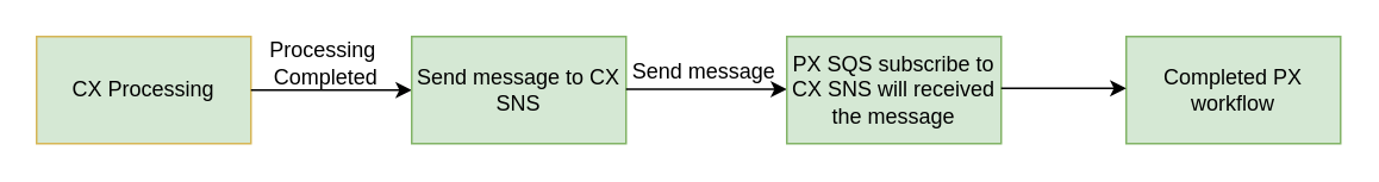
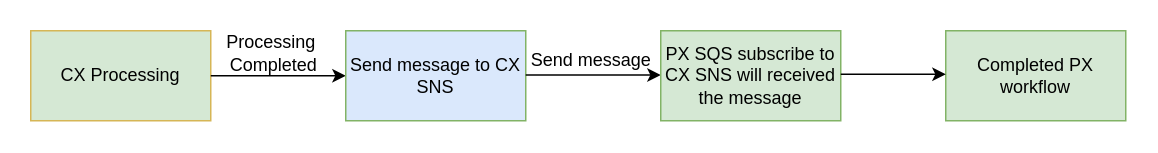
- <mxCell id="5" value="Send message to CX SNS" style="rounded=0;whiteSpace=wrap;html=1;fillColor=#d5e8d4;strokeColor=#82b366;" vertex="1" parent="1"><mxGeometry x="230" y="20" width="120" height="60" as="geometry" /></mxCell>
+ <mxCell id="5" value="Send message to CX SNS" style="rounded=0;whiteSpace=wrap;html=1;fillColor=#dae8fc;strokeColor=#82b366;" vertex="1" parent="1"><mxGeometry x="230" y="20" width="120" height="60" as="geometry" /></mxCell>
